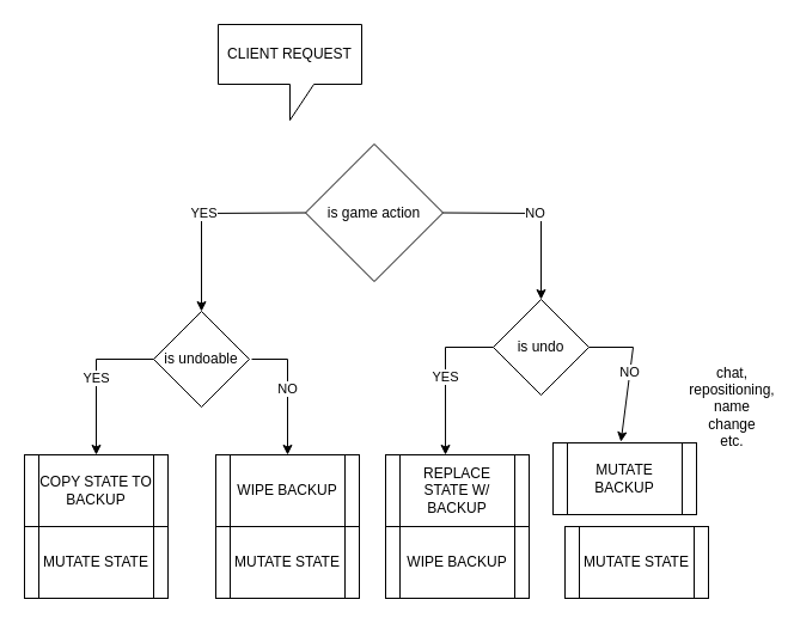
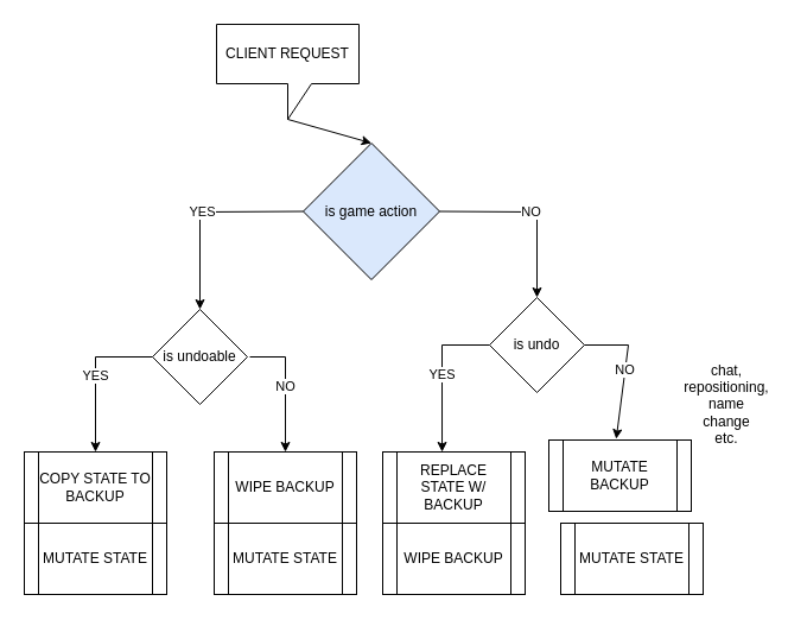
+ <mxCell id="6" value="" style="endArrow=classic;html=1;rounded=0;exitX=0;exitY=0;exitDx=60;exitDy=80;exitPerimeter=0;entryX=0.5;entryY=0;entryDx=0;entryDy=0;" edge="1" parent="1" source="2" target="3"><mxGeometry width="50" height="50" relative="1" as="geometry"><mxPoint x="287" y="350" as="sourcePoint" /><mxPoint x="337" y="300" as="targetPoint" /></mxGeometry></mxCell>
- <mxCell id="3" value="&lt;div&gt;&lt;div&gt;is game action&lt;/div&gt;&lt;/div&gt;" style="rhombus;whiteSpace=wrap;html=1;" vertex="1" parent="1"><mxGeometry x="255" y="120" width="115" height="115" as="geometry" /></mxCell>
+ <mxCell id="3" value="&lt;div&gt;&lt;div&gt;is game action&lt;/div&gt;&lt;/div&gt;" style="rhombus;whiteSpace=wrap;html=1;fillColor=#dae8fc;" vertex="1" parent="1"><mxGeometry x="255" y="120" width="115" height="115" as="geometry" /></mxCell>
